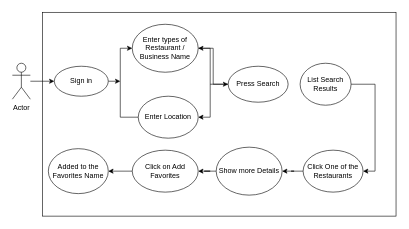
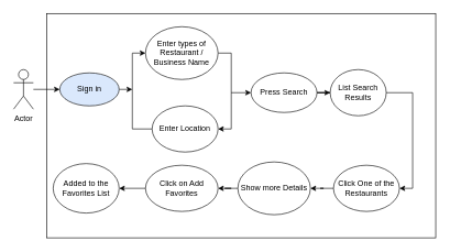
- <mxCell id="11" style="edgeStyle=orthogonalEdgeStyle;rounded=0;orthogonalLoop=1;jettySize=auto;html=1;" edge="1" parent="1" source="12" target="8"><mxGeometry relative="1" as="geometry" /></mxCell>
+ <mxCell id="11" style="edgeStyle=orthogonalEdgeStyle;rounded=0;orthogonalLoop=1;jettySize=auto;html=1;entryX=0;entryY=0.5;entryDx=0;entryDy=0;" edge="1" parent="1" source="12" target="14"><mxGeometry relative="1" as="geometry" /></mxCell>
- <mxCell id="6" value="Sign in" style="ellipse;whiteSpace=wrap;html=1;" vertex="1" parent="1"><mxGeometry x="90" y="110" width="90" height="50" as="geometry" /></mxCell>
+ <mxCell id="6" value="Sign in" style="ellipse;whiteSpace=wrap;html=1;fillColor=#dae8fc;" vertex="1" parent="1"><mxGeometry x="90" y="110" width="90" height="50" as="geometry" /></mxCell>
- <mxCell id="21" value="Added to the Favorites Name" style="ellipse;whiteSpace=wrap;html=1;" vertex="1" parent="1"><mxGeometry x="80" y="247.5" width="100" height="75" as="geometry" /></mxCell>
+ <mxCell id="21" value="Added to the Favorites List" style="ellipse;whiteSpace=wrap;html=1;" vertex="1" parent="1"><mxGeometry x="80" y="247.5" width="100" height="75" as="geometry" /></mxCell>
